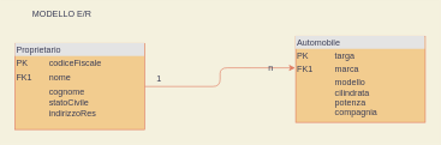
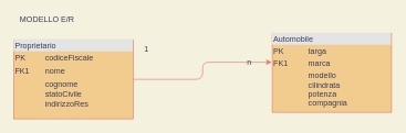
- <mxCell id="2" value="&lt;font style=&quot;vertical-align: inherit&quot;&gt;&lt;font style=&quot;vertical-align: inherit&quot;&gt;MODELLO E/R&lt;/font&gt;&lt;/font&gt;" style="text;html=1;align=center;verticalAlign=middle;resizable=0;points=[];autosize=1;fontColor=#393C56;" vertex="1" parent="1"><mxGeometry x="35" y="10" width="100" height="20" as="geometry" /></mxCell>
+ <mxCell id="2" value="&lt;font style=&quot;vertical-align: inherit&quot;&gt;&lt;font style=&quot;vertical-align: inherit&quot;&gt;MODELLO E/R&lt;/font&gt;&lt;/font&gt;" style="text;html=1;align=center;verticalAlign=middle;resizable=0;points=[];autosize=1;fontColor=#393C56;" vertex="1" parent="1"><mxGeometry x="20" y="20" width="100" height="20" as="geometry" /></mxCell>
- <mxCell id="6" value="1" style="text;html=1;align=center;verticalAlign=middle;resizable=0;points=[];autosize=1;fontColor=#393C56;" vertex="1" parent="1"><mxGeometry x="210" y="100" width="20" height="20" as="geometry" /></mxCell>
+ <mxCell id="6" value="1" style="text;html=1;align=center;verticalAlign=middle;resizable=0;points=[];autosize=1;fontColor=#393C56;" vertex="1" parent="1"><mxGeometry x="210" y="65" width="20" height="20" as="geometry" /></mxCell>
